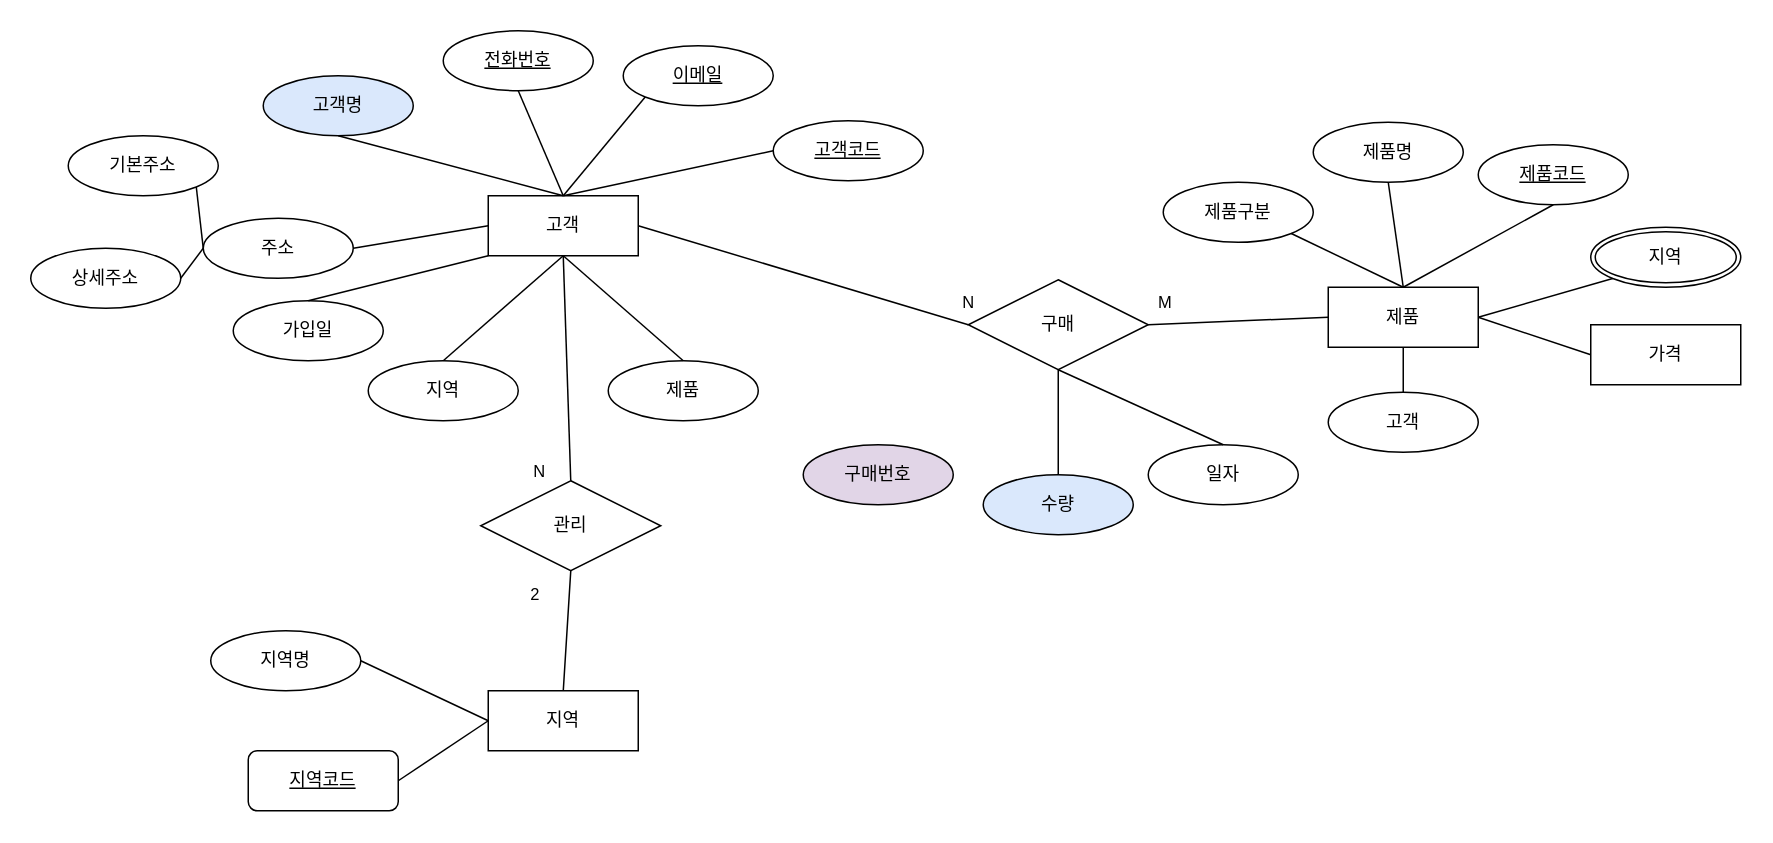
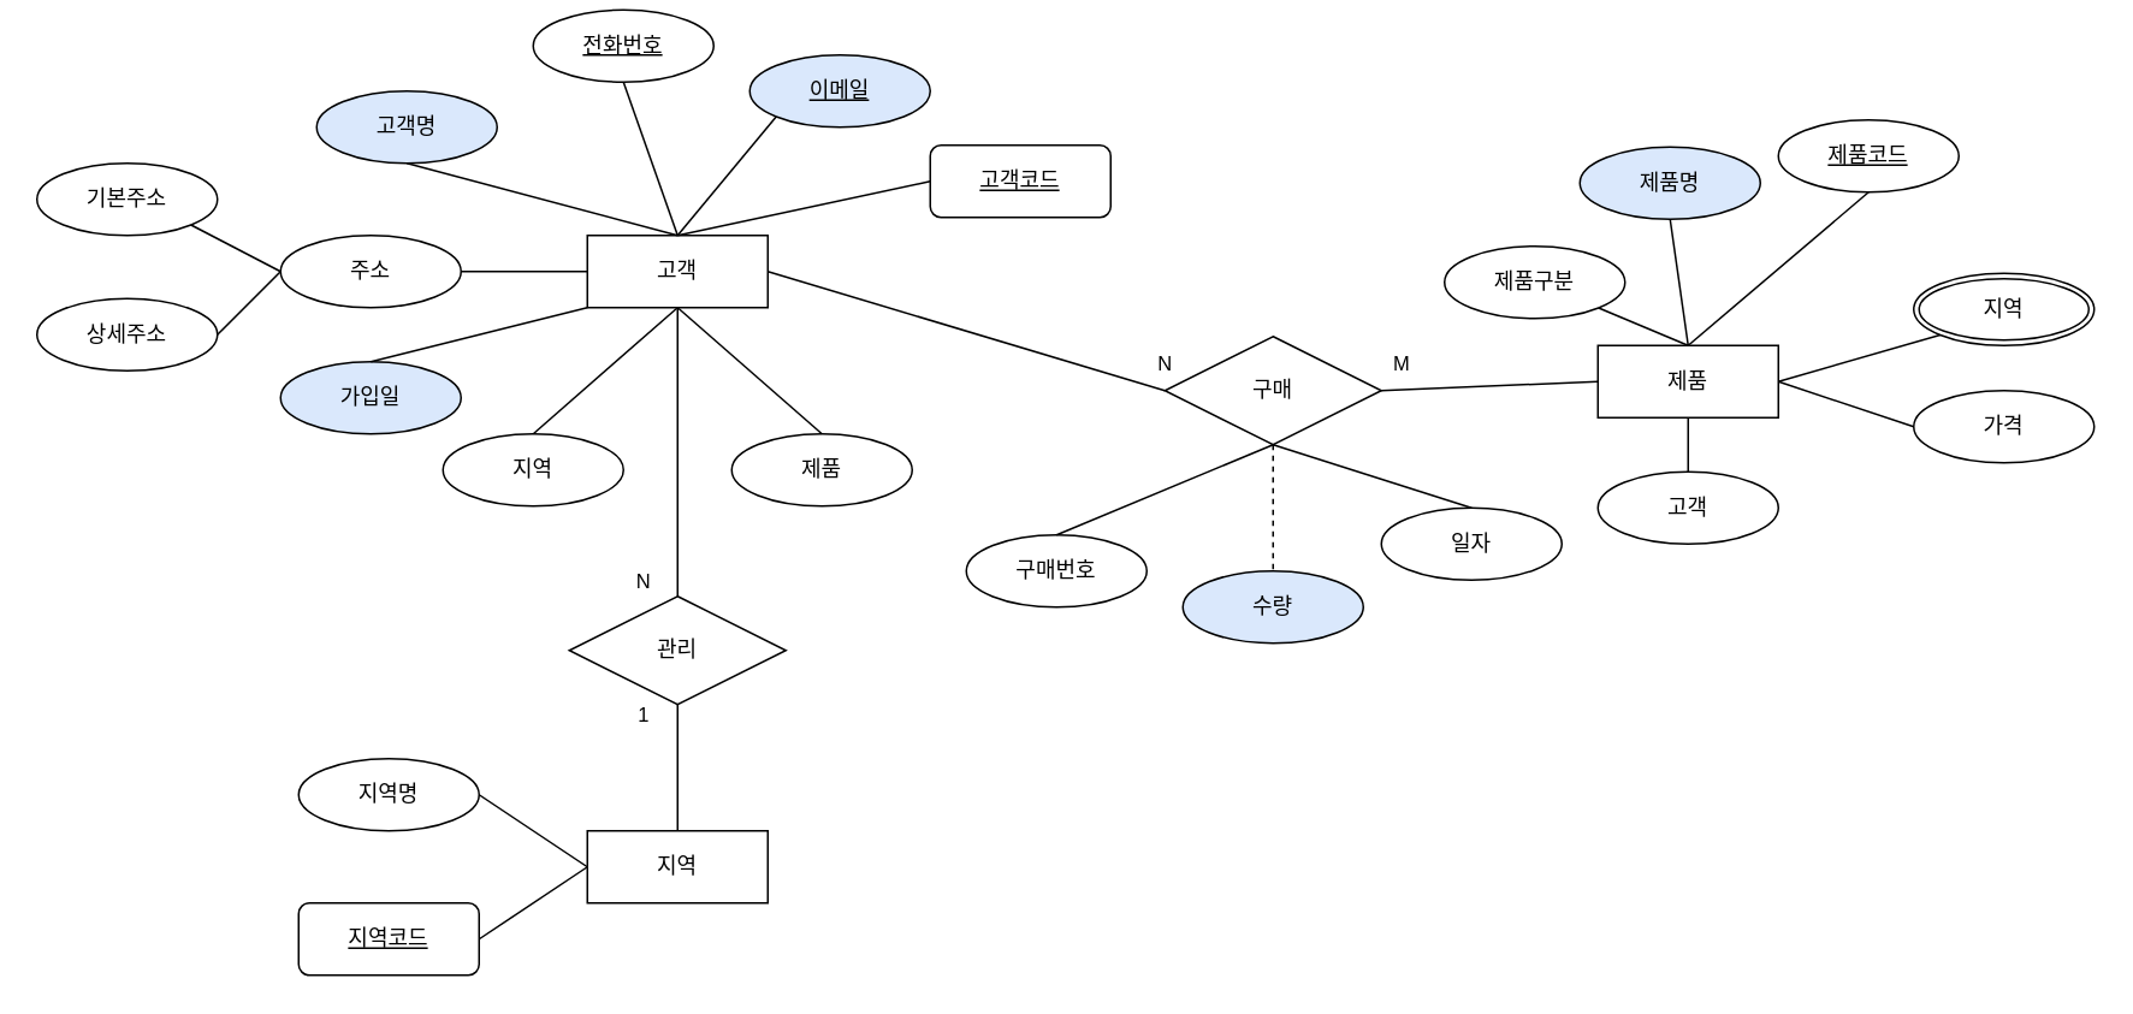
- <mxCell id="5" value="&lt;u&gt;전화번호&lt;/u&gt;" style="ellipse;whiteSpace=wrap;html=1;align=center;" vertex="1" parent="1"><mxGeometry x="295" y="20" width="100" height="40" as="geometry" /></mxCell>
+ <mxCell id="5" value="&lt;u&gt;전화번호&lt;/u&gt;" style="ellipse;whiteSpace=wrap;html=1;align=center;" vertex="1" parent="1"><mxGeometry x="295" y="5" width="100" height="40" as="geometry" /></mxCell>
- <mxCell id="7" value="&lt;u&gt;이메일&lt;/u&gt;" style="ellipse;whiteSpace=wrap;html=1;align=center;" vertex="1" parent="1"><mxGeometry x="415" y="30" width="100" height="40" as="geometry" /></mxCell>
+ <mxCell id="7" value="&lt;u&gt;이메일&lt;/u&gt;" style="ellipse;whiteSpace=wrap;html=1;align=center;fillColor=#dae8fc;" vertex="1" parent="1"><mxGeometry x="415" y="30" width="100" height="40" as="geometry" /></mxCell>
- <mxCell id="8" value="&lt;u&gt;고객코드&lt;/u&gt;" style="ellipse;whiteSpace=wrap;html=1;align=center;" vertex="1" parent="1"><mxGeometry x="515" y="80" width="100" height="40" as="geometry" /></mxCell>
+ <mxCell id="8" value="&lt;u&gt;고객코드&lt;/u&gt;" style="whiteSpace=wrap;html=1;align=center;rounded=1;" vertex="1" parent="1"><mxGeometry x="515" y="80" width="100" height="40" as="geometry" /></mxCell>
- <mxCell id="28" value="제품명" style="ellipse;whiteSpace=wrap;html=1;align=center;" vertex="1" parent="1"><mxGeometry x="875" y="81" width="100" height="40" as="geometry" /></mxCell>
+ <mxCell id="28" value="제품명" style="ellipse;whiteSpace=wrap;html=1;align=center;fillColor=#dae8fc;" vertex="1" parent="1"><mxGeometry x="875" y="81" width="100" height="40" as="geometry" /></mxCell>
- <mxCell id="10" value="기본주소" style="ellipse;whiteSpace=wrap;html=1;align=center;" vertex="1" parent="1"><mxGeometry x="45" y="90" width="100" height="40" as="geometry" /></mxCell>
+ <mxCell id="10" value="기본주소" style="ellipse;whiteSpace=wrap;html=1;align=center;" vertex="1" parent="1"><mxGeometry x="20" y="90" width="100" height="40" as="geometry" /></mxCell>
- <mxCell id="27" value="&lt;u&gt;제품코드&lt;/u&gt;" style="ellipse;whiteSpace=wrap;html=1;align=center;" vertex="1" parent="1"><mxGeometry x="985" y="96" width="100" height="40" as="geometry" /></mxCell>
+ <mxCell id="27" value="&lt;u&gt;제품코드&lt;/u&gt;" style="ellipse;whiteSpace=wrap;html=1;align=center;" vertex="1" parent="1"><mxGeometry x="985" y="66" width="100" height="40" as="geometry" /></mxCell>
- <mxCell id="31" value="제품구분" style="ellipse;whiteSpace=wrap;html=1;align=center;" vertex="1" parent="1"><mxGeometry x="775" y="121" width="100" height="40" as="geometry" /></mxCell>
+ <mxCell id="31" value="제품구분" style="ellipse;whiteSpace=wrap;html=1;align=center;" vertex="1" parent="1"><mxGeometry x="800" y="136" width="100" height="40" as="geometry" /></mxCell>
- <mxCell id="9" value="주소" style="ellipse;whiteSpace=wrap;html=1;align=center;" vertex="1" parent="1"><mxGeometry x="135" y="145" width="100" height="40" as="geometry" /></mxCell>
+ <mxCell id="9" value="주소" style="ellipse;whiteSpace=wrap;html=1;align=center;" vertex="1" parent="1"><mxGeometry x="155" y="130" width="100" height="40" as="geometry" /></mxCell>
- <mxCell id="12" value="가입일" style="ellipse;whiteSpace=wrap;html=1;align=center;" vertex="1" parent="1"><mxGeometry x="155" y="200" width="100" height="40" as="geometry" /></mxCell>
+ <mxCell id="12" value="가입일" style="ellipse;whiteSpace=wrap;html=1;align=center;fillColor=#dae8fc;" vertex="1" parent="1"><mxGeometry x="155" y="200" width="100" height="40" as="geometry" /></mxCell>
- <mxCell id="35" value="가격" style="whiteSpace=wrap;html=1;align=center;rounded=0;" vertex="1" parent="1"><mxGeometry x="1060" y="216" width="100" height="40" as="geometry" /></mxCell>
+ <mxCell id="35" value="가격" style="ellipse;whiteSpace=wrap;html=1;align=center;" vertex="1" parent="1"><mxGeometry x="1060" y="216" width="100" height="40" as="geometry" /></mxCell>
+ <mxCell id="56" value="" style="endArrow=none;html=1;rounded=0;entryX=0.5;entryY=0;entryDx=0;entryDy=0;exitX=0.5;exitY=1;exitDx=0;exitDy=0;" edge="1" parent="1" source="46" target="51"><mxGeometry relative="1" as="geometry"><mxPoint x="715" y="256" as="sourcePoint" /><mxPoint x="825" y="346" as="targetPoint" /><Array as="points" /></mxGeometry></mxCell>
- <mxCell id="54" value="" style="endArrow=none;html=1;rounded=0;entryX=0.5;entryY=0;entryDx=0;entryDy=0;exitX=0.5;exitY=1;exitDx=0;exitDy=0;" edge="1" parent="1" source="46" target="52"><mxGeometry relative="1" as="geometry"><mxPoint x="715" y="261" as="sourcePoint" /><mxPoint x="715" y="291" as="targetPoint" /><Array as="points" /></mxGeometry></mxCell>
+ <mxCell id="54" value="" style="endArrow=none;html=1;rounded=0;entryX=0.5;entryY=0;entryDx=0;entryDy=0;exitX=0.5;exitY=1;exitDx=0;exitDy=0;dashed=1;" edge="1" parent="1" source="46" target="52"><mxGeometry relative="1" as="geometry"><mxPoint x="715" y="261" as="sourcePoint" /><mxPoint x="715" y="291" as="targetPoint" /><Array as="points" /></mxGeometry></mxCell>
- <mxCell id="51" value="구매번호" style="ellipse;whiteSpace=wrap;html=1;align=center;fillColor=#e1d5e7;" vertex="1" parent="1"><mxGeometry x="535" y="296" width="100" height="40" as="geometry" /></mxCell>
+ <mxCell id="51" value="구매번호" style="ellipse;whiteSpace=wrap;html=1;align=center;" vertex="1" parent="1"><mxGeometry x="535" y="296" width="100" height="40" as="geometry" /></mxCell>
- <mxCell id="53" value="일자" style="ellipse;whiteSpace=wrap;html=1;align=center;" vertex="1" parent="1"><mxGeometry x="765" y="296" width="100" height="40" as="geometry" /></mxCell>
+ <mxCell id="53" value="일자" style="ellipse;whiteSpace=wrap;html=1;align=center;" vertex="1" parent="1"><mxGeometry x="765" y="281" width="100" height="40" as="geometry" /></mxCell>
- <mxCell id="37" value="관리" style="shape=rhombus;perimeter=rhombusPerimeter;whiteSpace=wrap;html=1;align=center;" vertex="1" parent="1"><mxGeometry x="320" y="320" width="120" height="60" as="geometry" /></mxCell>
+ <mxCell id="37" value="관리" style="shape=rhombus;perimeter=rhombusPerimeter;whiteSpace=wrap;html=1;align=center;" vertex="1" parent="1"><mxGeometry x="315" y="330" width="120" height="60" as="geometry" /></mxCell>
- <mxCell id="45" value="2" style="edgeLabel;html=1;align=center;verticalAlign=middle;resizable=0;points=[];" vertex="1" connectable="0" parent="1"><mxGeometry x="355" y="395" as="geometry" /></mxCell>
+ <mxCell id="45" value="1" style="edgeLabel;html=1;align=center;verticalAlign=middle;resizable=0;points=[];" vertex="1" connectable="0" parent="1"><mxGeometry x="355" y="395" as="geometry" /></mxCell>
- <mxCell id="22" value="지역명" style="ellipse;whiteSpace=wrap;html=1;align=center;" vertex="1" parent="1"><mxGeometry x="140" y="420" width="100" height="40" as="geometry" /></mxCell>
+ <mxCell id="22" value="지역명" style="ellipse;whiteSpace=wrap;html=1;align=center;" vertex="1" parent="1"><mxGeometry x="165" y="420" width="100" height="40" as="geometry" /></mxCell>
